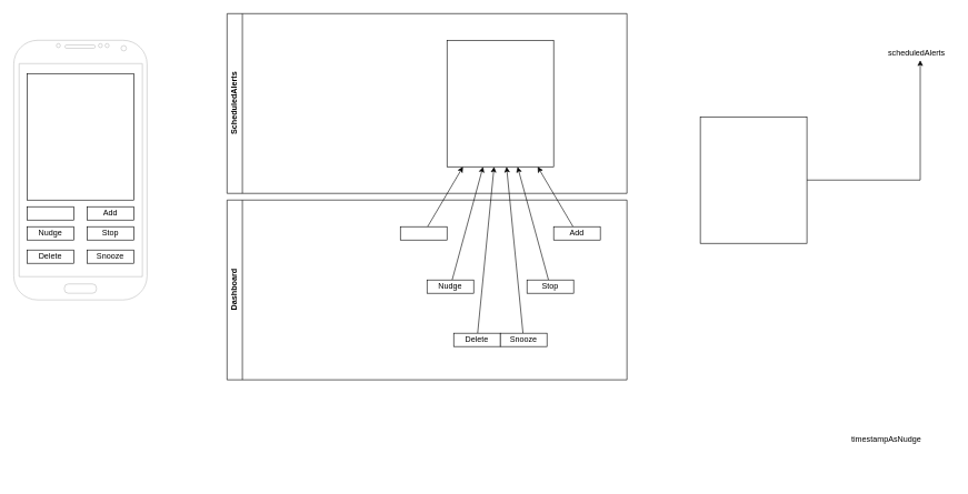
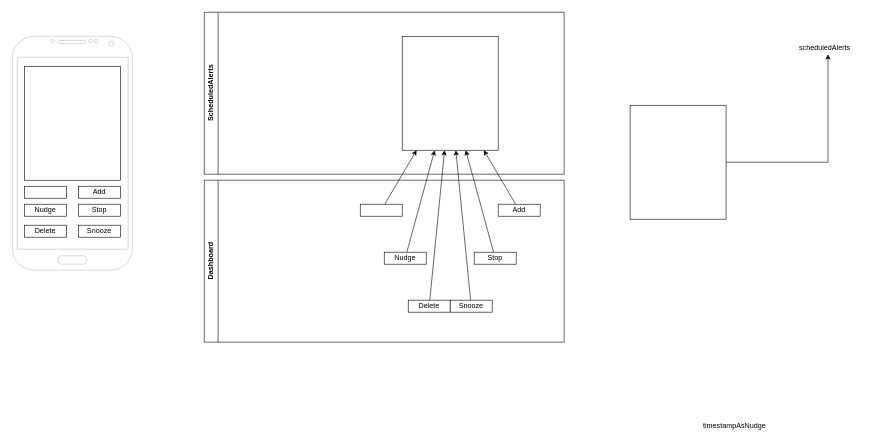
- <mxCell id="26" value="timestampAsNudge" style="text;whiteSpace=wrap;align=left;verticalAlign=middle;" vertex="1" parent="1"><mxGeometry x="1275" y="650" width="120" height="20" as="geometry" /></mxCell>
+ <mxCell id="26" value="timestampAsNudge" style="text;whiteSpace=wrap;align=left;verticalAlign=middle;" vertex="1" parent="1"><mxGeometry x="1170" y="700" width="120" height="20" as="geometry" /></mxCell>
